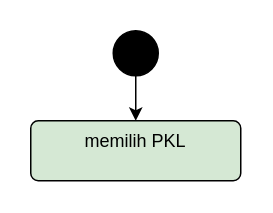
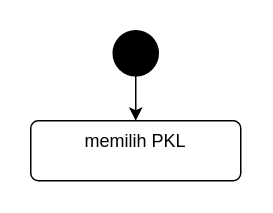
- <mxCell id="4" value="memilih PKL" style="html=1;align=center;verticalAlign=top;rounded=1;absoluteArcSize=1;arcSize=10;dashed=0;whiteSpace=wrap;fillColor=#d5e8d4;" vertex="1" parent="1"><mxGeometry x="20" y="80" width="140" height="40" as="geometry" /></mxCell>
+ <mxCell id="4" value="memilih PKL" style="html=1;align=center;verticalAlign=top;rounded=1;absoluteArcSize=1;arcSize=10;dashed=0;whiteSpace=wrap;" vertex="1" parent="1"><mxGeometry x="20" y="80" width="140" height="40" as="geometry" /></mxCell>
